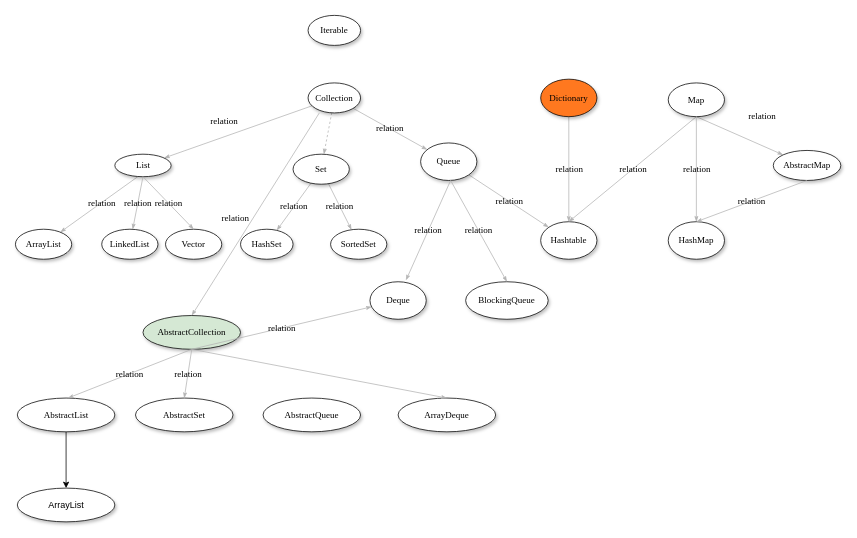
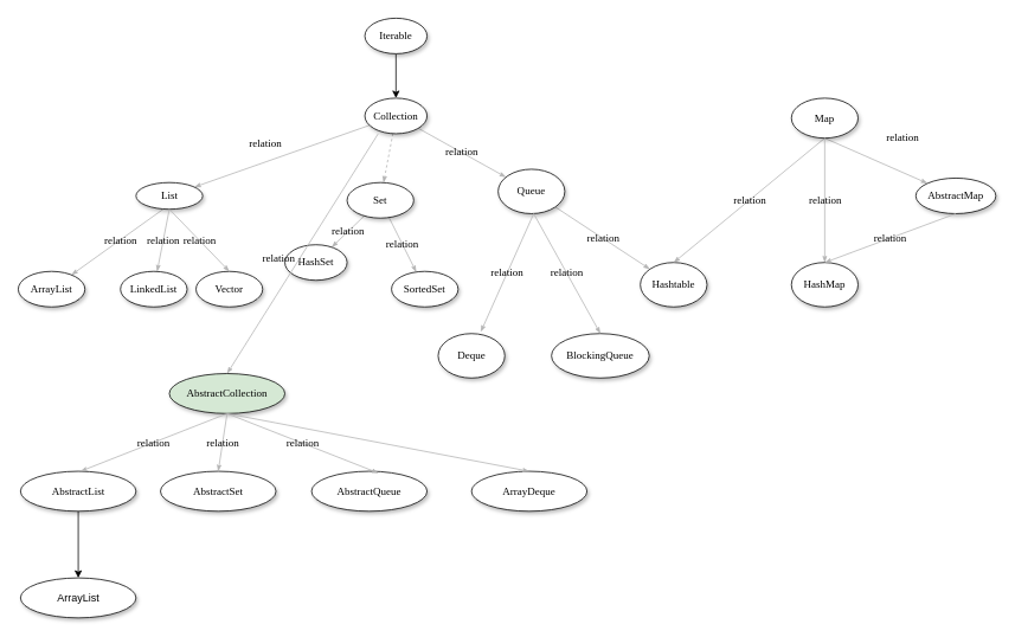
+ <mxCell id="22" value="" style="edgeStyle=orthogonalEdgeStyle;rounded=0;orthogonalLoop=1;jettySize=auto;html=1;" parent="1" source="23" target="5" edge="1"><mxGeometry relative="1" as="geometry" /></mxCell>
- <mxCell id="26" value="Dictionary" style="ellipse;whiteSpace=wrap;html=1;rounded=0;shadow=1;comic=0;labelBackgroundColor=none;strokeWidth=1;fontFamily=Verdana;fontSize=12;align=center;fillColor=#FF781F;" parent="1" vertex="1"><mxGeometry x="720" y="105" width="75" height="50" as="geometry" /></mxCell>
- <mxCell id="11" value="relation" style="edgeStyle=none;rounded=1;html=1;labelBackgroundColor=none;startArrow=none;startFill=0;startSize=5;endArrow=classicThin;endFill=1;endSize=5;jettySize=auto;orthogonalLoop=1;strokeColor=#B3B3B3;strokeWidth=1;fontFamily=Verdana;fontSize=12;exitX=0.5;exitY=1;exitDx=0;exitDy=0;entryX=0.5;entryY=0;entryDx=0;entryDy=0;" parent="1" source="26" target="12" edge="1"><mxGeometry relative="1" as="geometry"><mxPoint x="788" y="260" as="targetPoint" /></mxGeometry></mxCell>
- <mxCell id="16" value="&lt;span&gt;HashSet&lt;/span&gt;" style="ellipse;whiteSpace=wrap;html=1;rounded=0;shadow=1;comic=0;labelBackgroundColor=none;strokeWidth=1;fontFamily=Verdana;fontSize=12;align=center;" parent="1" vertex="1"><mxGeometry x="320" y="305" width="70" height="40" as="geometry" /></mxCell>
+ <mxCell id="16" value="&lt;span&gt;HashSet&lt;/span&gt;" style="ellipse;whiteSpace=wrap;html=1;rounded=0;shadow=1;comic=0;labelBackgroundColor=none;strokeWidth=1;fontFamily=Verdana;fontSize=12;align=center;" parent="1" vertex="1"><mxGeometry x="320" y="275" width="70" height="40" as="geometry" /></mxCell>
- <mxCell id="44" value="relation" style="edgeStyle=none;rounded=1;html=1;labelBackgroundColor=none;startArrow=none;startFill=0;startSize=5;endArrow=classicThin;endFill=1;endSize=5;jettySize=auto;orthogonalLoop=1;strokeColor=#B3B3B3;strokeWidth=1;fontFamily=Verdana;fontSize=12;exitX=0.5;exitY=1;exitDx=0;exitDy=0;fillColor=#A070FF;" edge="1" parent="1" source="36" target="29"><mxGeometry relative="1" as="geometry"><mxPoint x="275" y="485" as="sourcePoint" /><mxPoint x="110" y="550" as="targetPoint" /></mxGeometry></mxCell>
+ <mxCell id="44" value="relation" style="edgeStyle=none;rounded=1;html=1;labelBackgroundColor=none;startArrow=none;startFill=0;startSize=5;endArrow=classicThin;endFill=1;endSize=5;jettySize=auto;orthogonalLoop=1;strokeColor=#B3B3B3;strokeWidth=1;fontFamily=Verdana;fontSize=12;entryX=0.579;entryY=0.044;entryDx=0;entryDy=0;entryPerimeter=0;exitX=0.5;exitY=1;exitDx=0;exitDy=0;fillColor=#A070FF;" edge="1" parent="1" source="36" target="41"><mxGeometry relative="1" as="geometry"><mxPoint x="275" y="485" as="sourcePoint" /><mxPoint x="110" y="550" as="targetPoint" /></mxGeometry></mxCell>
